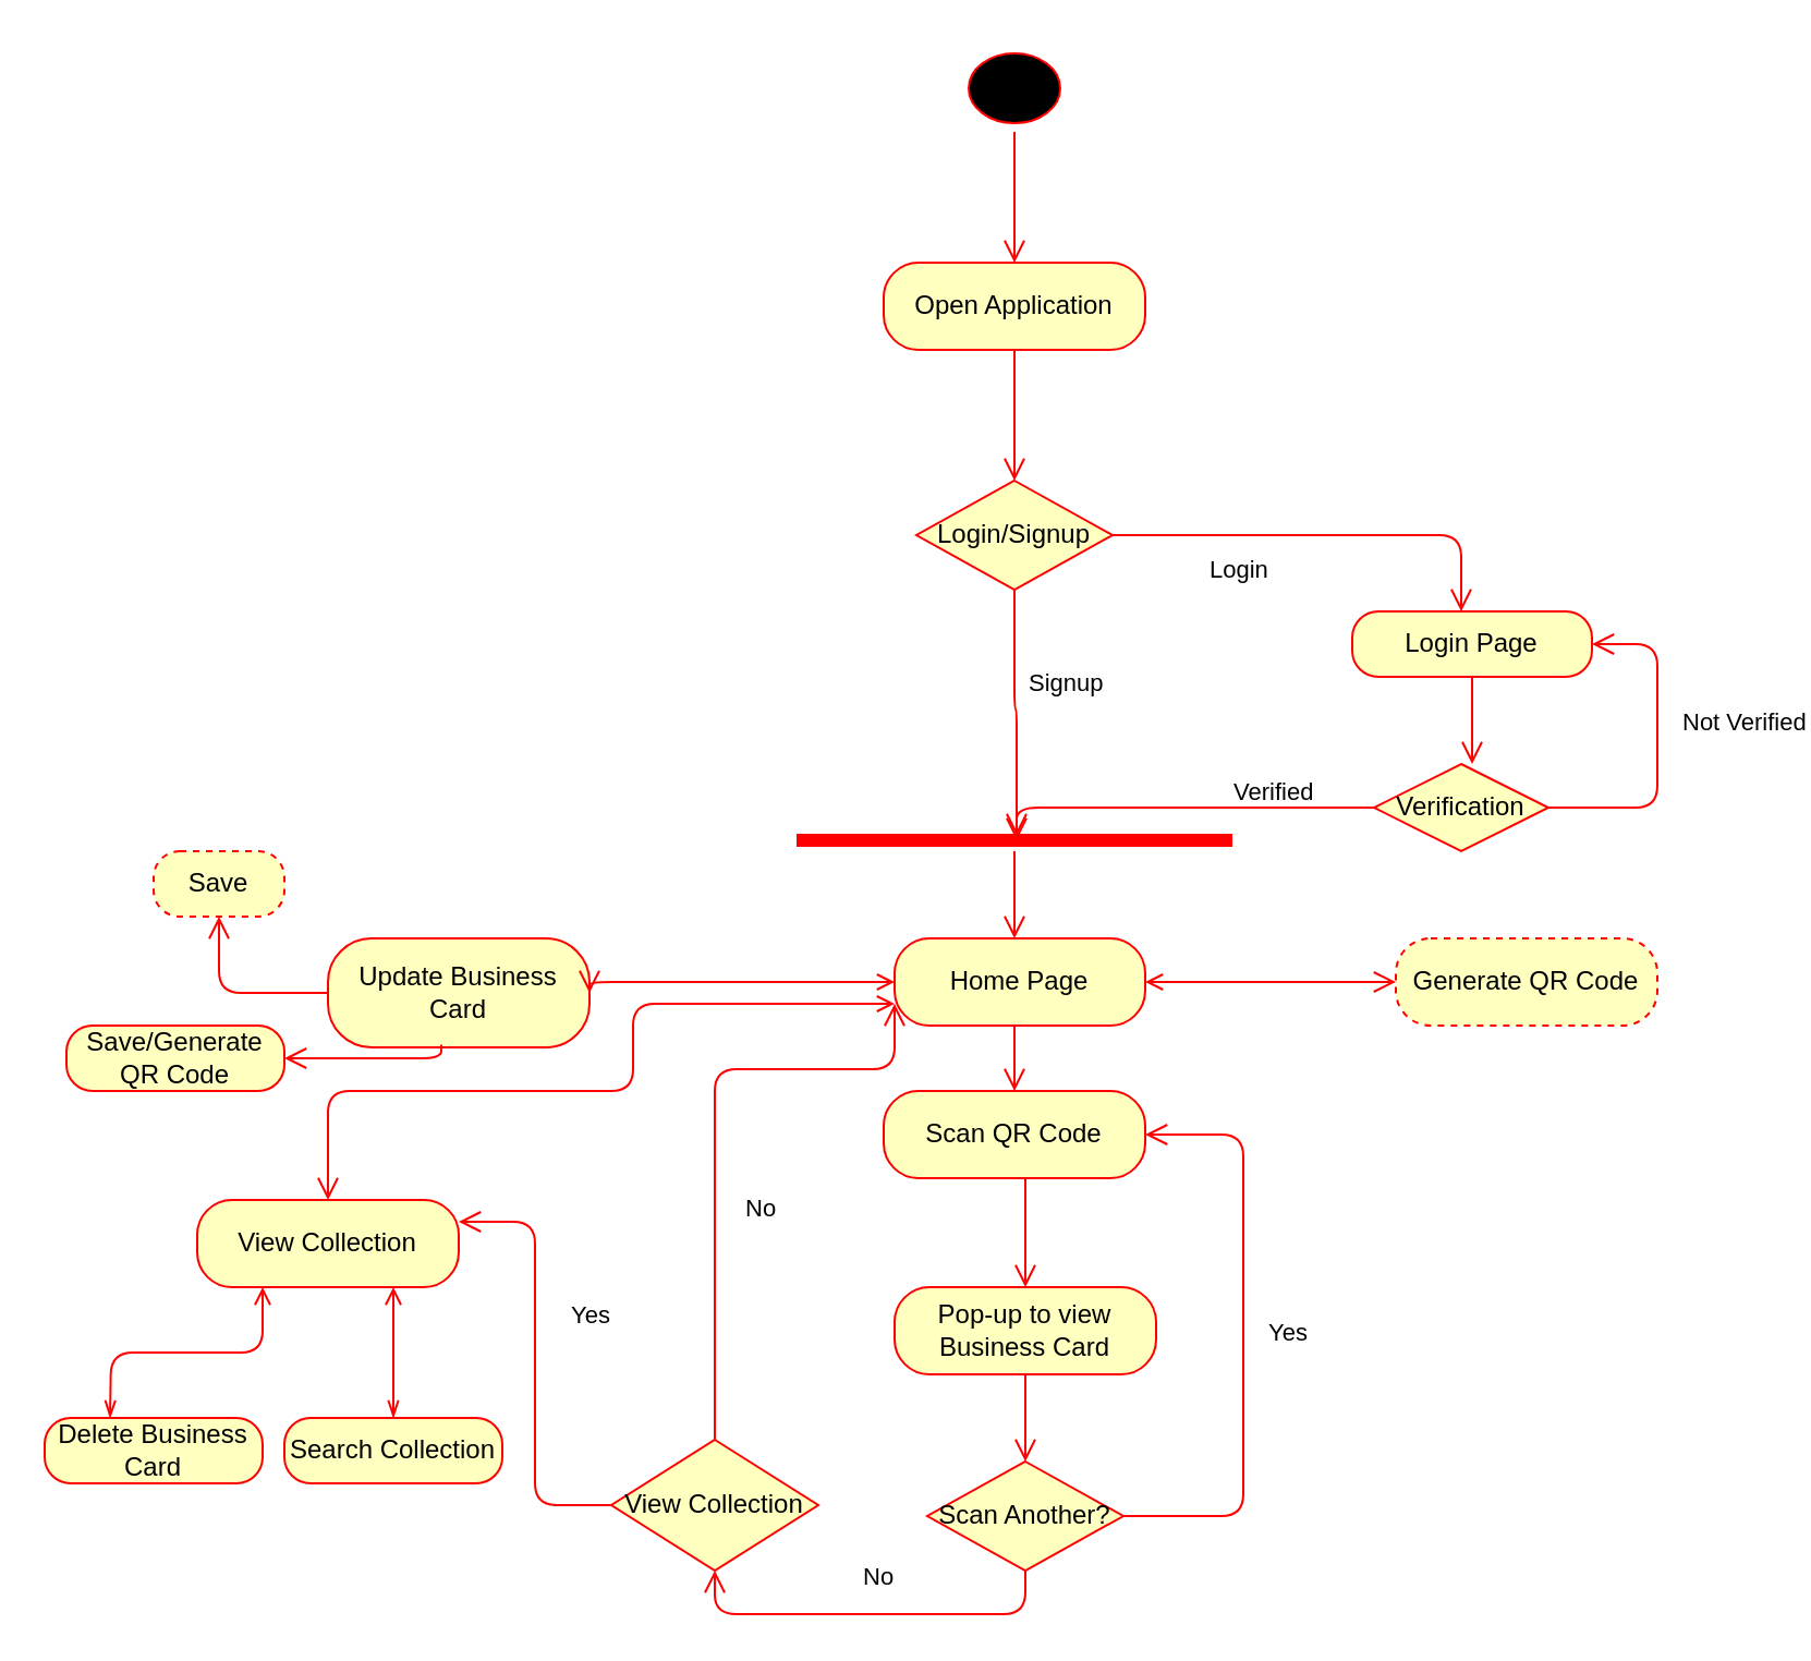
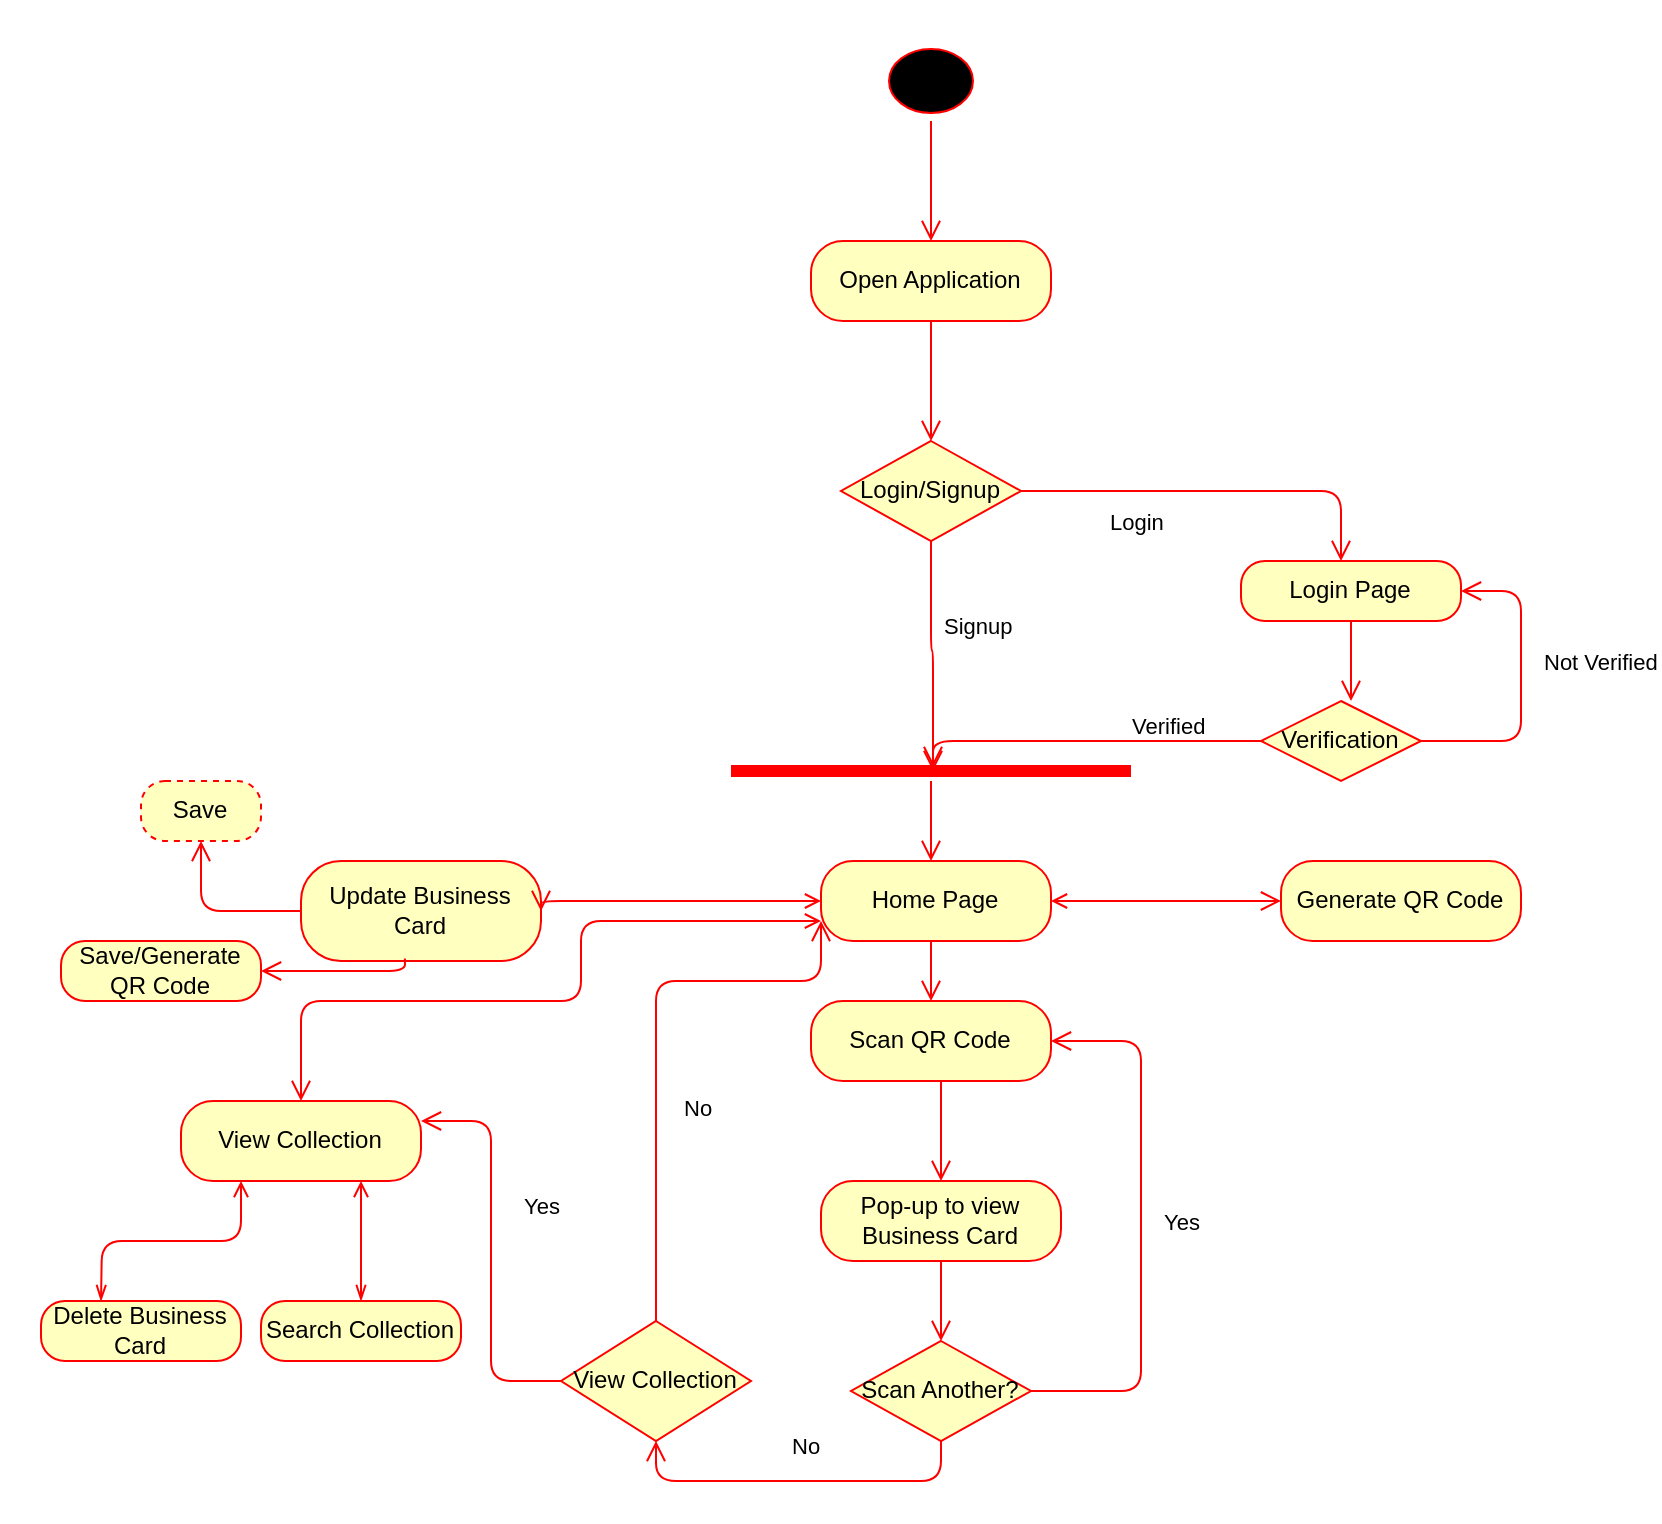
- <mxCell id="18" value="Generate QR Code" style="rounded=1;whiteSpace=wrap;html=1;arcSize=40;fontColor=#000000;fillColor=#ffffc0;strokeColor=#ff0000;dashed=1;" vertex="1" parent="1"><mxGeometry x="640" y="430" width="120" height="40" as="geometry" /></mxCell>
+ <mxCell id="18" value="Generate QR Code" style="rounded=1;whiteSpace=wrap;html=1;arcSize=40;fontColor=#000000;fillColor=#ffffc0;strokeColor=#ff0000;" vertex="1" parent="1"><mxGeometry x="640" y="430" width="120" height="40" as="geometry" /></mxCell>
